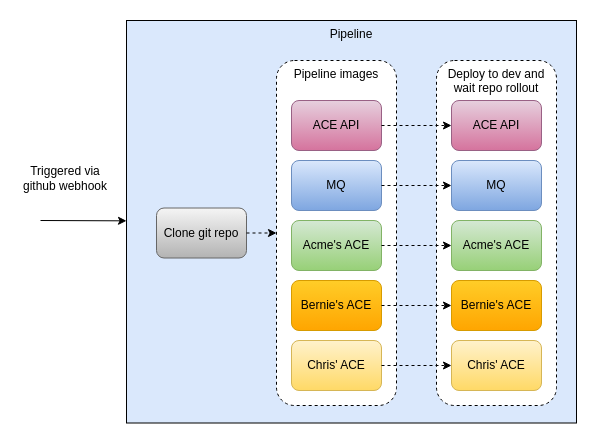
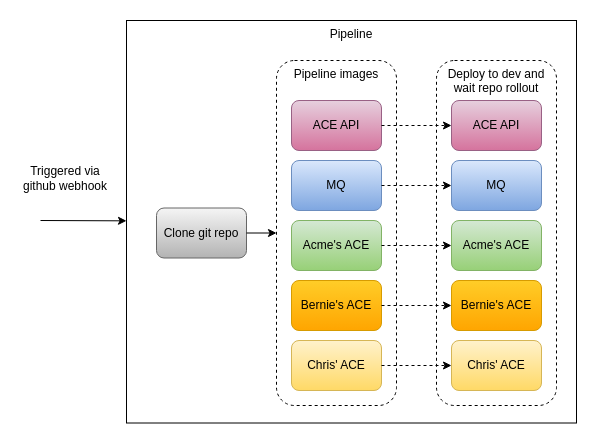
- <mxCell id="2" value="Pipeline" style="rounded=0;whiteSpace=wrap;html=1;verticalAlign=top;fillColor=#dae8fc;" parent="1" vertex="1"><mxGeometry x="126" width="450" height="402.5" as="geometry" y="20" /></mxCell>
+ <mxCell id="2" value="Pipeline" style="rounded=0;whiteSpace=wrap;html=1;verticalAlign=top;" parent="1" vertex="1"><mxGeometry x="126" width="450" height="402.5" as="geometry" y="20" /></mxCell>
- <mxCell id="25" value="" style="endArrow=classic;html=1;dashed=1;" parent="1" source="24" target="12" edge="1"><mxGeometry width="50" height="50" relative="1" as="geometry"><mxPoint x="391" y="255" as="sourcePoint" /><mxPoint x="461" y="255" as="targetPoint" /></mxGeometry></mxCell>
+ <mxCell id="25" value="" style="endArrow=classic;html=1;dashed=0;" parent="1" source="24" target="12" edge="1"><mxGeometry width="50" height="50" relative="1" as="geometry"><mxPoint x="391" y="255" as="sourcePoint" /><mxPoint x="461" y="255" as="targetPoint" /></mxGeometry></mxCell>
